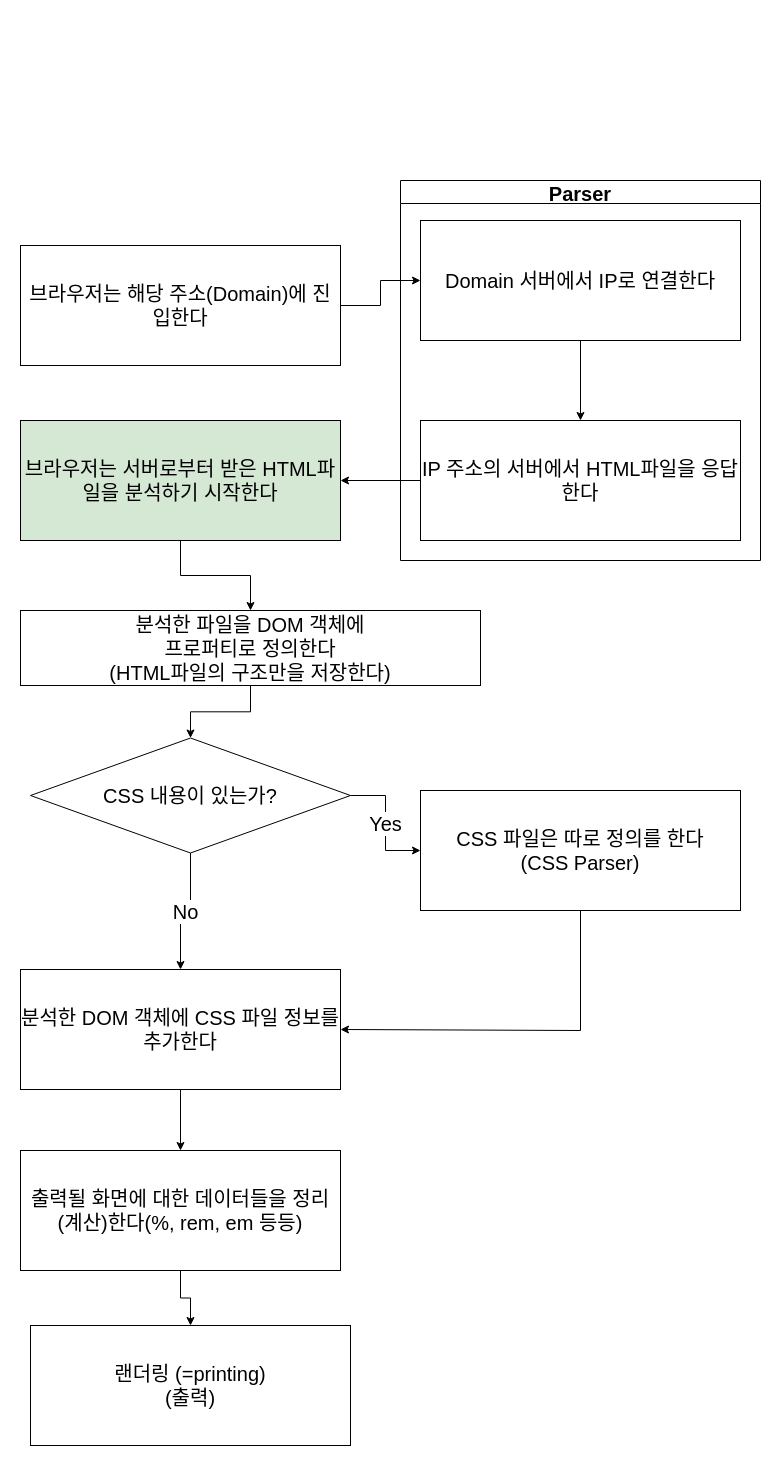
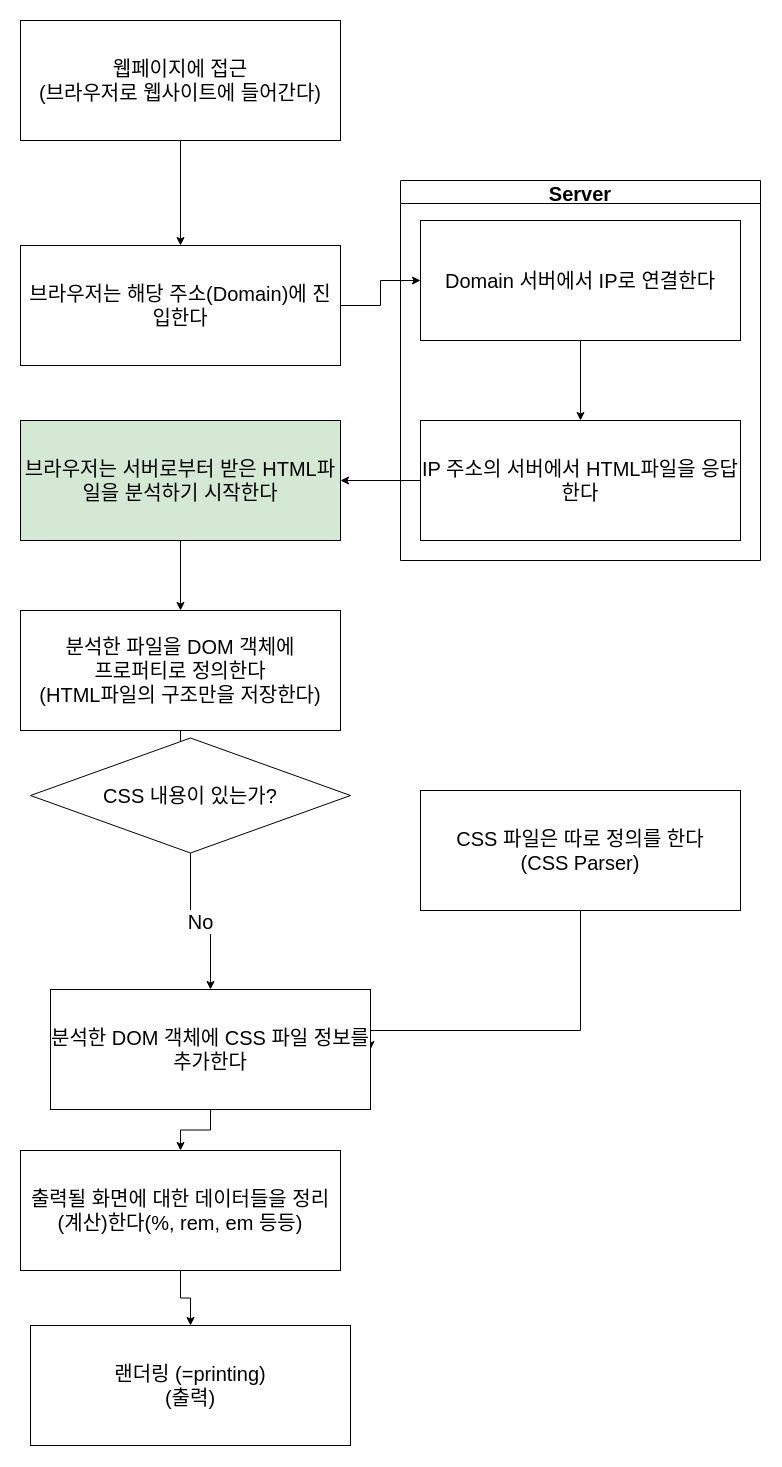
+ <mxCell id="3" value="&lt;font style=&quot;font-size: 20px;&quot;&gt;웹페이지에 접근&lt;br&gt;(브라우저로 웹사이트에 들어간다)&lt;/font&gt;" style="rounded=0;whiteSpace=wrap;html=1;" vertex="1" parent="1"><mxGeometry x="20" y="20" width="320" height="120" as="geometry" /></mxCell>
+ <mxCell id="2" value="" style="edgeStyle=orthogonalEdgeStyle;rounded=0;orthogonalLoop=1;jettySize=auto;html=1;fontSize=20;" edge="1" parent="1" source="3" target="5"><mxGeometry relative="1" as="geometry" /></mxCell>
- <mxCell id="24" value="Parser" style="swimlane;fontSize=20;" vertex="1" parent="1"><mxGeometry x="400" y="180" width="360" height="380" as="geometry" /></mxCell>
+ <mxCell id="24" value="Server" style="swimlane;fontSize=20;" vertex="1" parent="1"><mxGeometry x="400" y="180" width="360" height="380" as="geometry" /></mxCell>
- <mxCell id="13" value="&lt;span style=&quot;font-size: 20px;&quot;&gt;분석한 파일을 DOM 객체에&lt;br&gt;프로퍼티로 정의한다&lt;br&gt;(HTML파일의 구조만을 저장한다)&lt;br&gt;&lt;/span&gt;" style="rounded=0;whiteSpace=wrap;html=1;" vertex="1" parent="1"><mxGeometry x="20" y="610" width="460" height="75" as="geometry" /></mxCell>
+ <mxCell id="13" value="&lt;span style=&quot;font-size: 20px;&quot;&gt;분석한 파일을 DOM 객체에&lt;br&gt;프로퍼티로 정의한다&lt;br&gt;(HTML파일의 구조만을 저장한다)&lt;br&gt;&lt;/span&gt;" style="rounded=0;whiteSpace=wrap;html=1;" vertex="1" parent="1"><mxGeometry x="20" y="610" width="320" height="120" as="geometry" /></mxCell>
- <mxCell id="14" value="Yes" style="edgeStyle=orthogonalEdgeStyle;rounded=0;orthogonalLoop=1;jettySize=auto;html=1;fontSize=20;" edge="1" parent="1" source="16" target="18"><mxGeometry relative="1" as="geometry" /></mxCell>
- <mxCell id="20" value="&lt;span style=&quot;font-size: 20px;&quot;&gt;분석한 DOM 객체에 CSS 파일 정보를 추가한다&lt;br&gt;&lt;/span&gt;" style="rounded=0;whiteSpace=wrap;html=1;" vertex="1" parent="1"><mxGeometry x="20" y="969" width="320" height="120" as="geometry" /></mxCell>
+ <mxCell id="20" value="&lt;span style=&quot;font-size: 20px;&quot;&gt;분석한 DOM 객체에 CSS 파일 정보를 추가한다&lt;br&gt;&lt;/span&gt;" style="rounded=0;whiteSpace=wrap;html=1;" vertex="1" parent="1"><mxGeometry x="50" y="989" width="320" height="120" as="geometry" /></mxCell>
